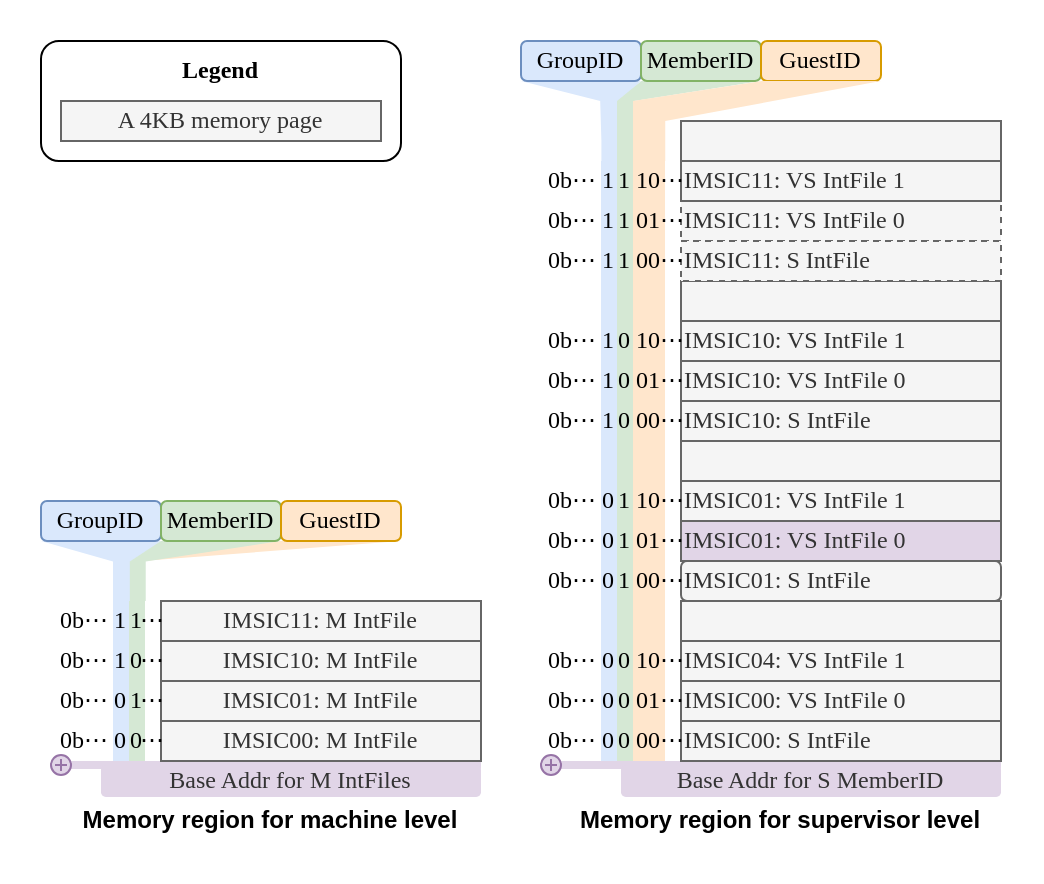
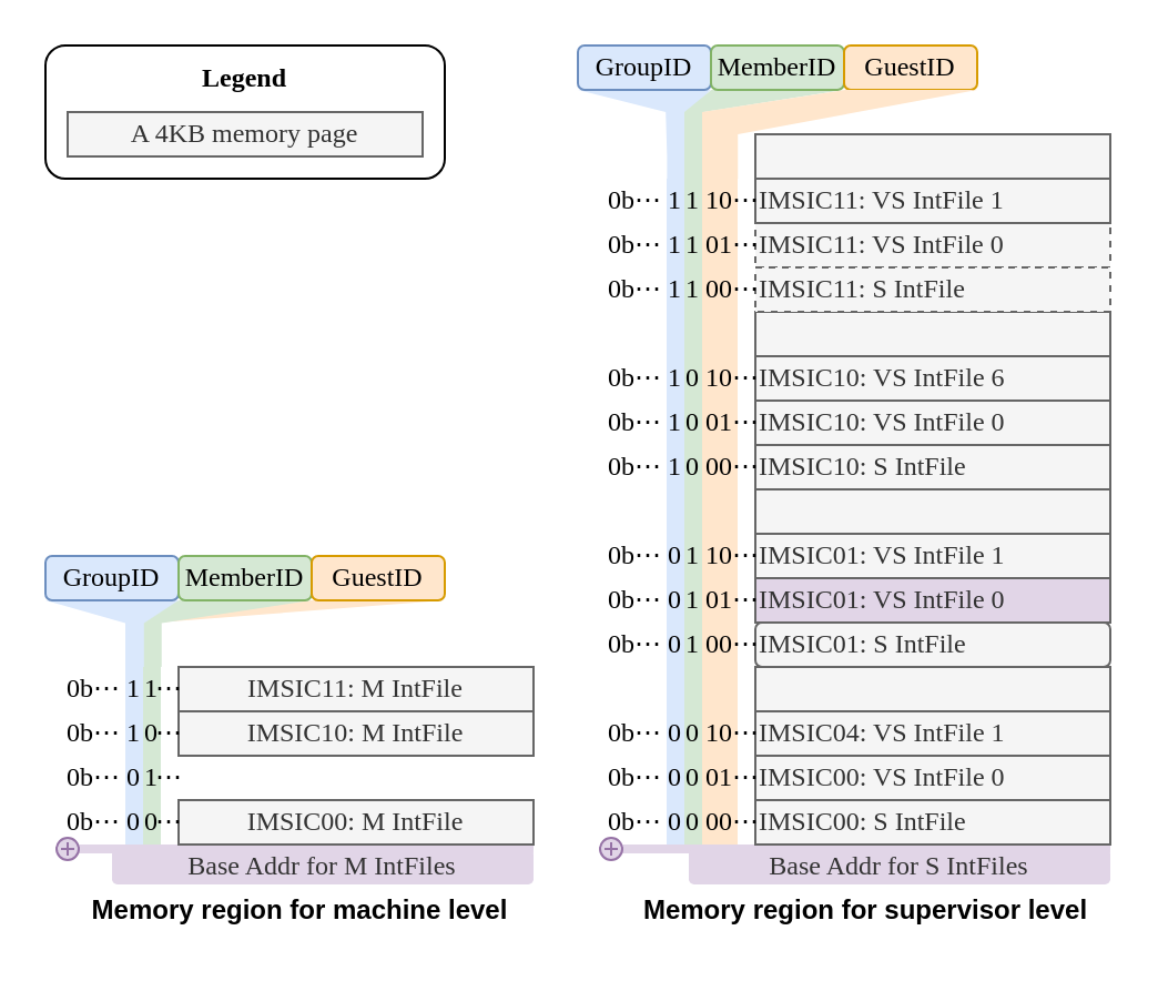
- <mxCell id="26" value="IMSIC10: VS IntFile 1" style="rounded=0;whiteSpace=wrap;html=1;fillColor=#f5f5f5;strokeColor=#666666;align=left;fontFamily=mono;fontColor=#333333;" vertex="1" parent="1"><mxGeometry x="340" y="160" width="160" height="20" as="geometry" /></mxCell>
+ <mxCell id="26" value="IMSIC10: VS IntFile 6" style="rounded=0;whiteSpace=wrap;html=1;fillColor=#f5f5f5;strokeColor=#666666;align=left;fontFamily=mono;fontColor=#333333;" vertex="1" parent="1"><mxGeometry x="340" y="160" width="160" height="20" as="geometry" /></mxCell>
- <mxCell id="33" value="IMSIC01: M IntFile" style="rounded=0;whiteSpace=wrap;html=1;fillColor=#f5f5f5;strokeColor=#666666;fontFamily=mono;fontColor=#333333;" vertex="1" parent="1"><mxGeometry x="80" y="340" width="160" height="20" as="geometry" /></mxCell>
- <mxCell id="4" value="&lt;span style=&quot;color: rgb(51, 51, 51);&quot;&gt;Base Addr for S MemberID&lt;/span&gt;" style="text;html=1;align=center;verticalAlign=middle;whiteSpace=wrap;rounded=1;fontFamily=mono;fillColor=#e1d5e7;strokeColor=none;" vertex="1" parent="1"><mxGeometry x="310" y="382" width="190" height="16" as="geometry" /></mxCell>
+ <mxCell id="4" value="&lt;span style=&quot;color: rgb(51, 51, 51);&quot;&gt;Base Addr for S IntFiles&lt;/span&gt;" style="text;html=1;align=center;verticalAlign=middle;whiteSpace=wrap;rounded=1;fontFamily=mono;fillColor=#e1d5e7;strokeColor=none;" vertex="1" parent="1"><mxGeometry x="310" y="382" width="190" height="16" as="geometry" /></mxCell>
